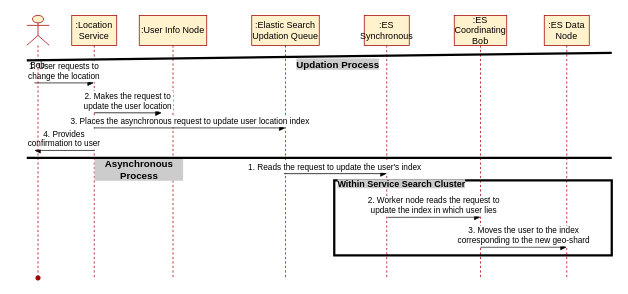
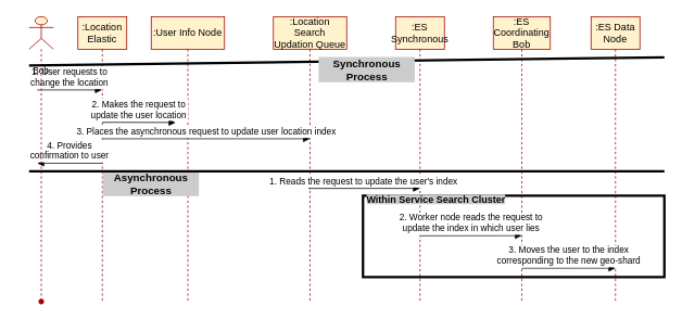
- <mxCell id="2" value=":Location Service" style="shape=umlLifeline;perimeter=lifelinePerimeter;container=1;collapsible=0;recursiveResize=0;rounded=0;shadow=0;strokeWidth=1;whiteSpace=wrap;fillColor=#fff2cc;strokeColor=#A30000;" parent="1" vertex="1"><mxGeometry x="95" y="20" width="60" height="350" as="geometry" /></mxCell>
+ <mxCell id="2" value=":Location Elastic" style="shape=umlLifeline;perimeter=lifelinePerimeter;container=1;collapsible=0;recursiveResize=0;rounded=0;shadow=0;strokeWidth=1;whiteSpace=wrap;fillColor=#fff2cc;strokeColor=#A30000;" parent="1" vertex="1"><mxGeometry x="95" y="20" width="60" height="350" as="geometry" /></mxCell>
- <mxCell id="11" value=":Elastic Search Updation Queue" style="shape=umlLifeline;perimeter=lifelinePerimeter;container=1;collapsible=0;recursiveResize=0;rounded=0;shadow=0;strokeWidth=1;whiteSpace=wrap;fillColor=#fff2cc;strokeColor=#A30000;" vertex="1" parent="1"><mxGeometry x="335" y="20" width="90" height="350" as="geometry" /></mxCell>
+ <mxCell id="11" value=":Location Search Updation Queue" style="shape=umlLifeline;perimeter=lifelinePerimeter;container=1;collapsible=0;recursiveResize=0;rounded=0;shadow=0;strokeWidth=1;whiteSpace=wrap;fillColor=#fff2cc;strokeColor=#A30000;" vertex="1" parent="1"><mxGeometry x="335" y="20" width="90" height="350" as="geometry" /></mxCell>
- <mxCell id="23" value="&lt;font style=&quot;font-size: 13px&quot;&gt;&lt;b&gt;Updation Process&lt;/b&gt;&lt;/font&gt;" style="text;html=1;strokeColor=none;fillColor=none;align=center;verticalAlign=middle;whiteSpace=wrap;rounded=0;labelBackgroundColor=#CCCCCC;fontSize=12;" vertex="1" parent="1"><mxGeometry x="390" y="70" width="120" height="30" as="geometry" /></mxCell>
+ <mxCell id="23" value="&lt;font style=&quot;font-size: 13px&quot;&gt;&lt;b&gt;Synchronous Process&lt;/b&gt;&lt;/font&gt;" style="text;html=1;strokeColor=none;fillColor=none;align=center;verticalAlign=middle;whiteSpace=wrap;rounded=0;labelBackgroundColor=#CCCCCC;fontSize=12;" vertex="1" parent="1"><mxGeometry x="390" y="70" width="120" height="30" as="geometry" /></mxCell>
